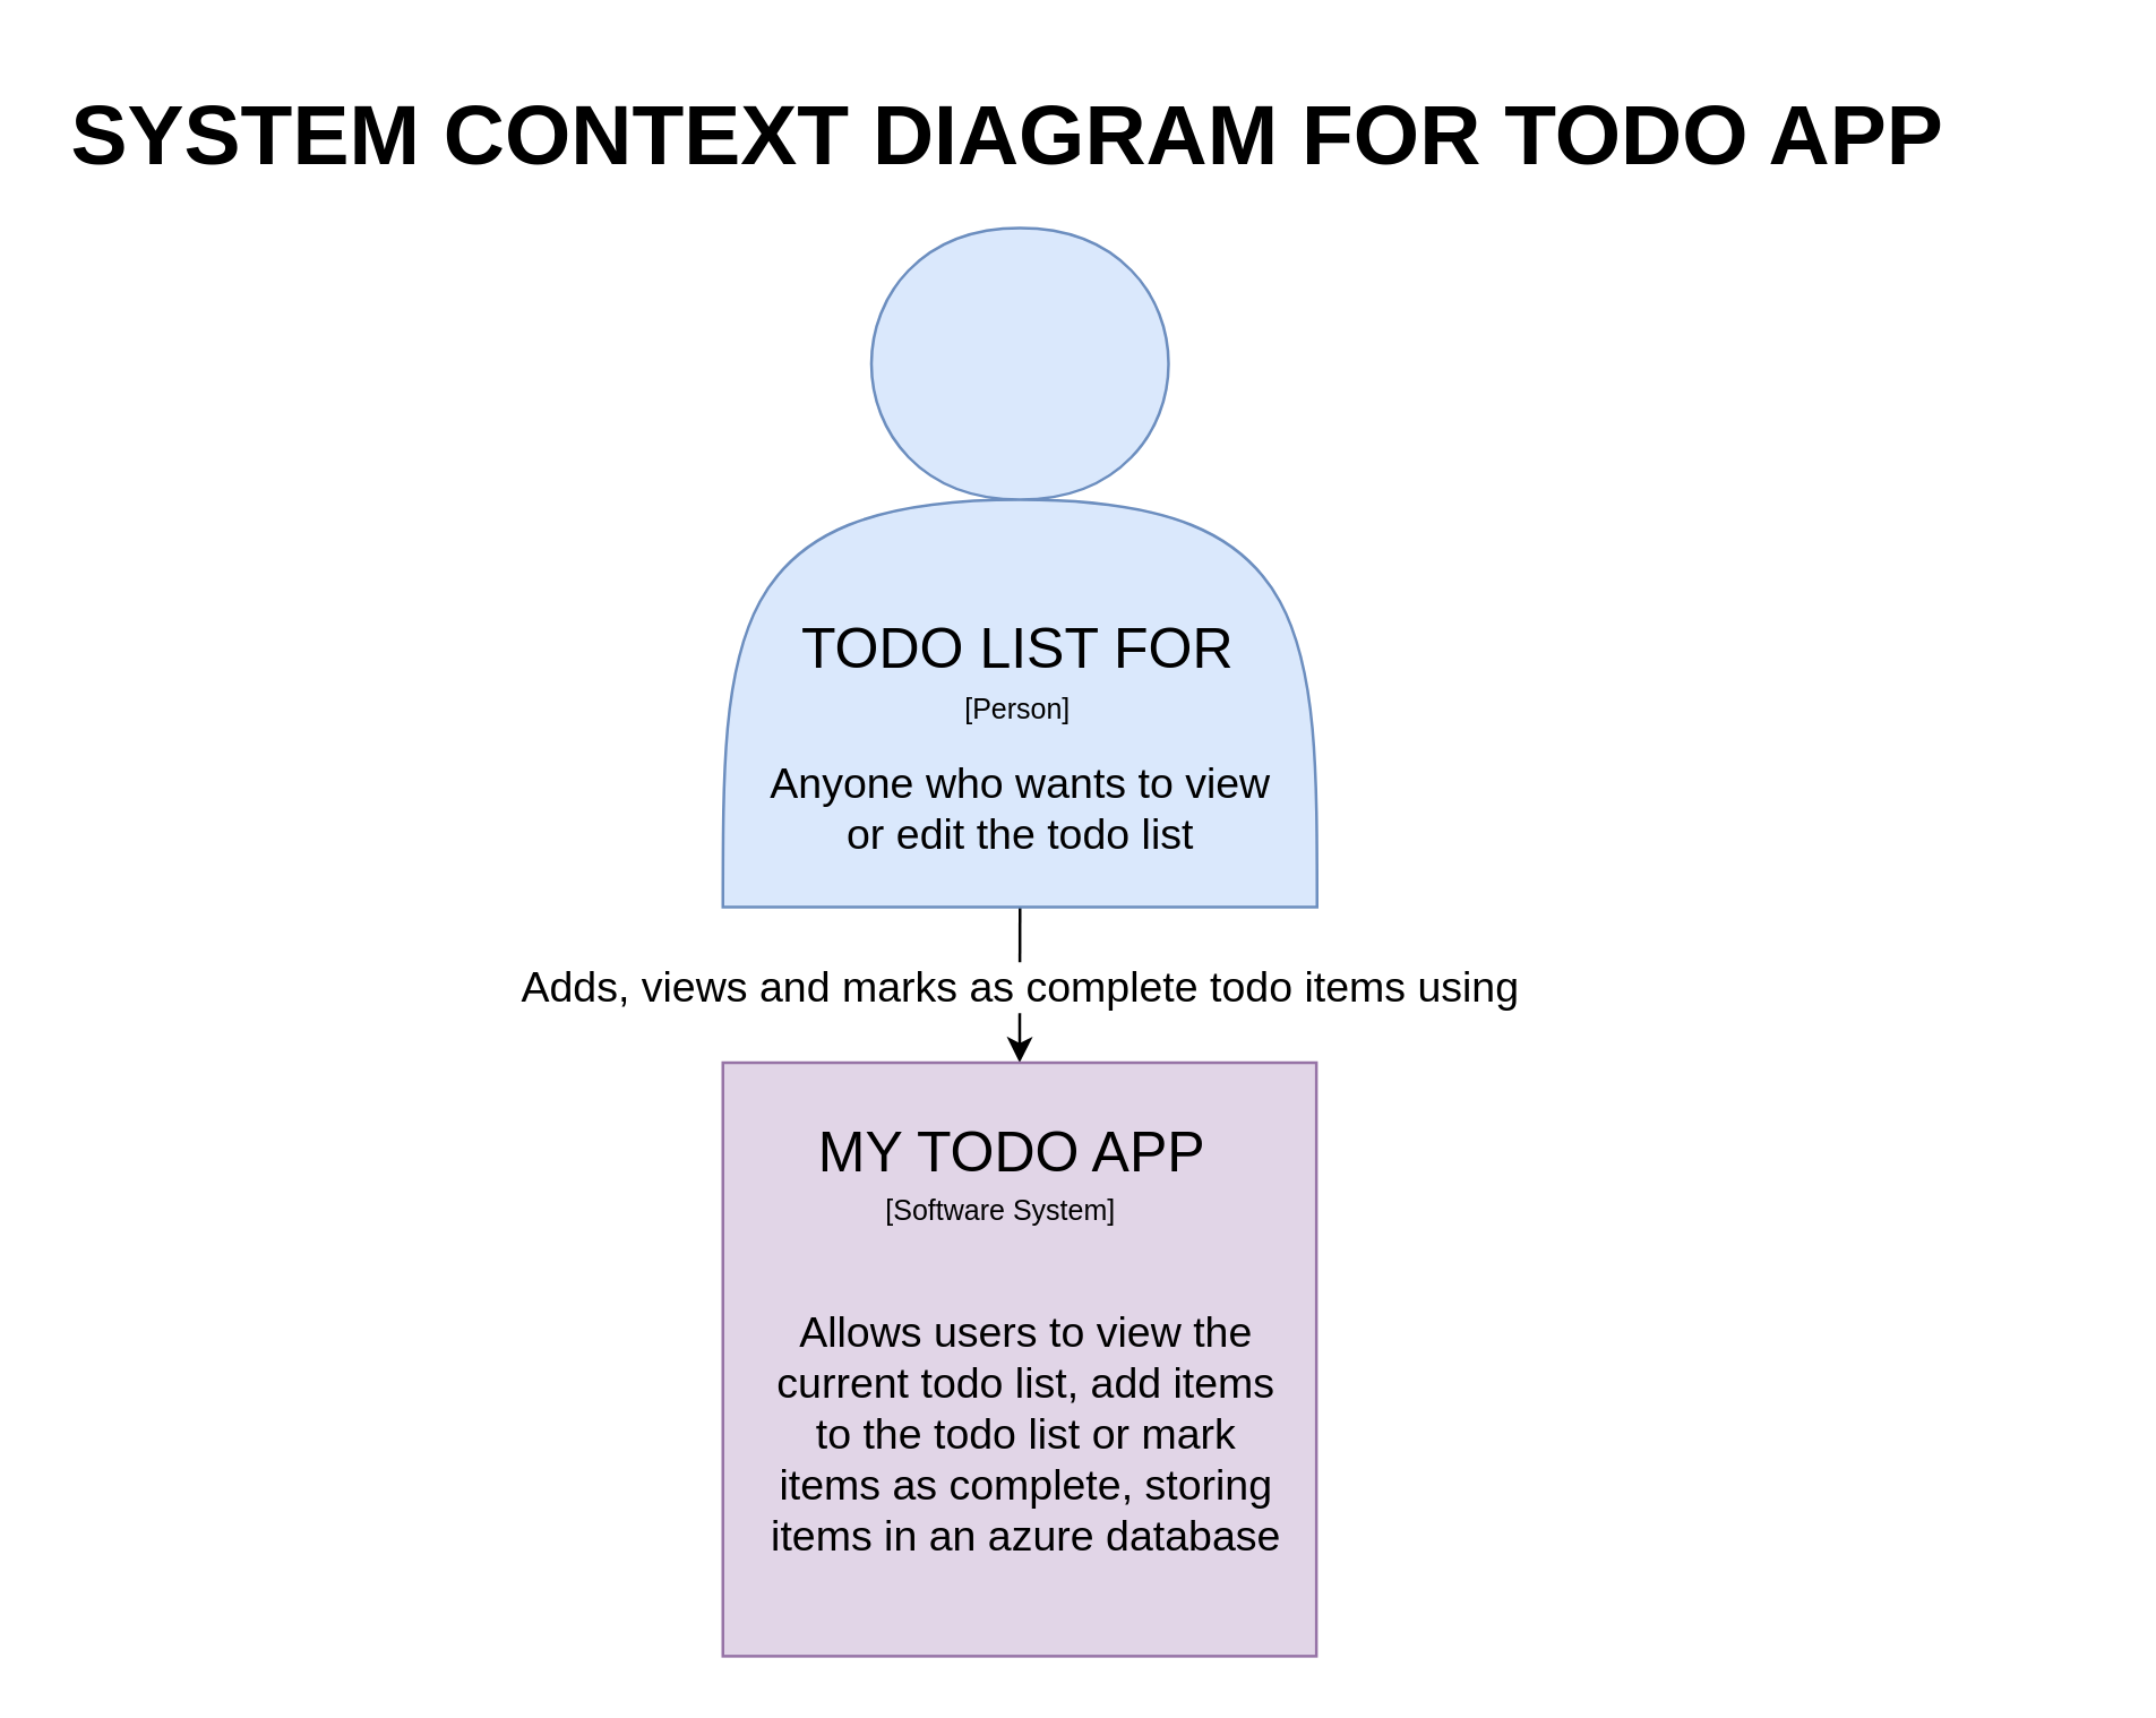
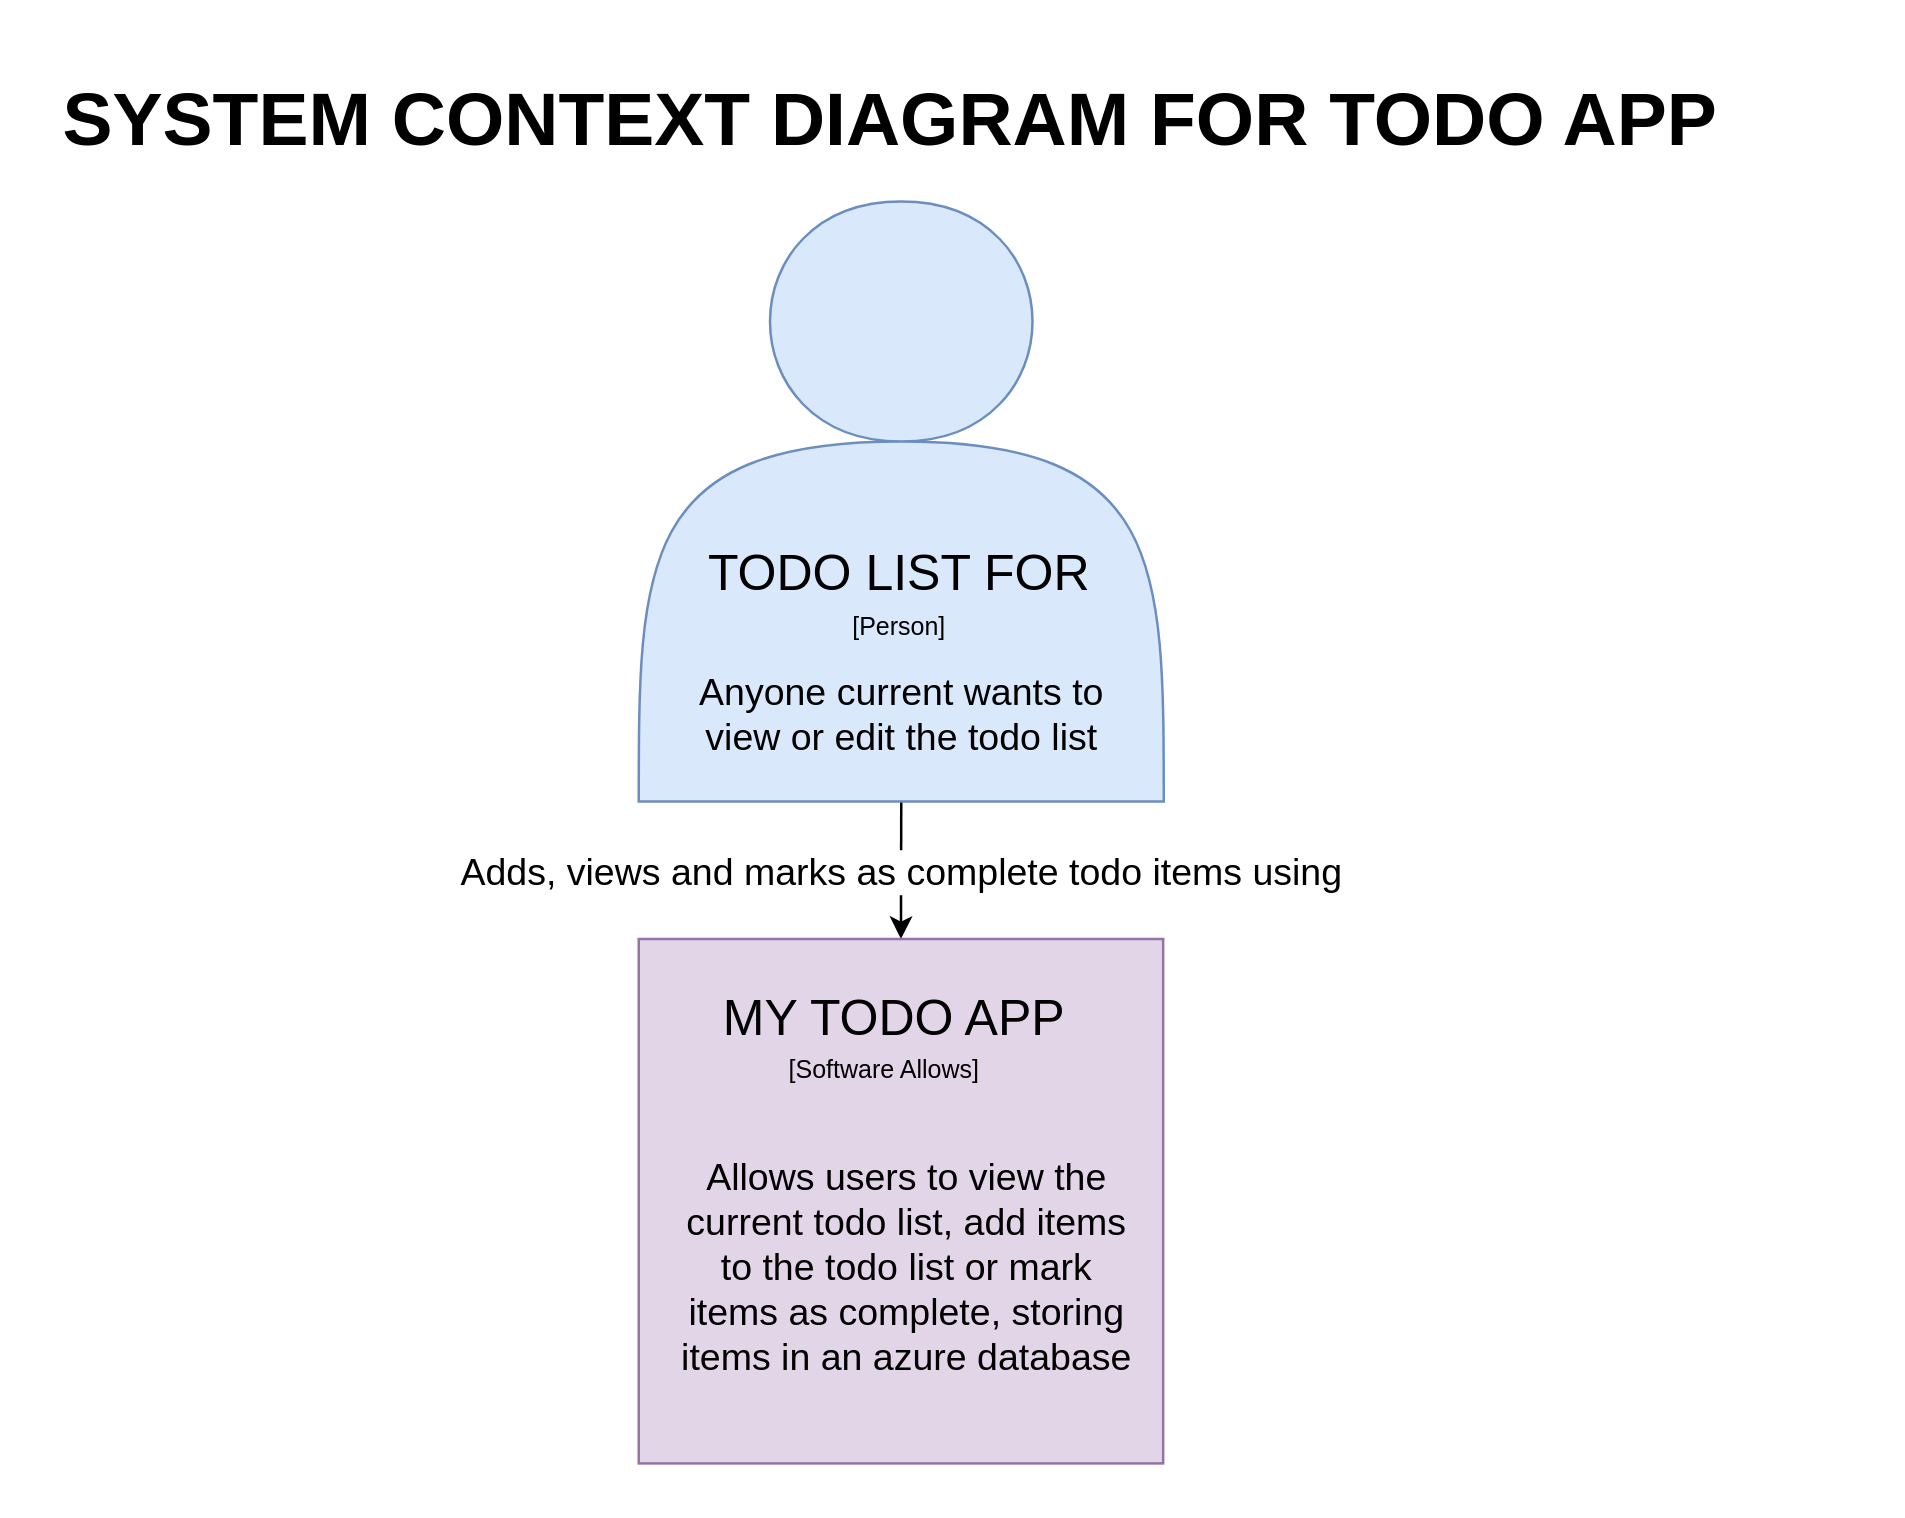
- <mxCell id="13" value="&lt;font style=&quot;font-size: 15px&quot;&gt;Anyone who wants to view or edit the todo list&lt;/font&gt;" style="text;html=1;strokeColor=none;fillColor=none;align=center;verticalAlign=middle;whiteSpace=wrap;rounded=0;fontSize=15;" parent="9" vertex="1"><mxGeometry x="12.5" y="180" width="185" height="50" as="geometry" /></mxCell>
+ <mxCell id="13" value="&lt;font style=&quot;font-size: 15px&quot;&gt;Anyone current wants to view or edit the todo list&lt;/font&gt;" style="text;html=1;strokeColor=none;fillColor=none;align=center;verticalAlign=middle;whiteSpace=wrap;rounded=0;fontSize=15;" parent="9" vertex="1"><mxGeometry x="12.5" y="180" width="185" height="50" as="geometry" /></mxCell>
- <mxCell id="7" value="[Software System]" style="text;html=1;align=center;verticalAlign=middle;resizable=0;points=[];autosize=1;strokeColor=none;fillColor=none;fontSize=10;" parent="4" vertex="1"><mxGeometry x="48.375" y="42" width="100" height="20" as="geometry" /></mxCell>
+ <mxCell id="7" value="[Software Allows]" style="text;html=1;align=center;verticalAlign=middle;resizable=0;points=[];autosize=1;strokeColor=none;fillColor=none;fontSize=10;" parent="4" vertex="1"><mxGeometry x="48.375" y="42" width="100" height="20" as="geometry" /></mxCell>
